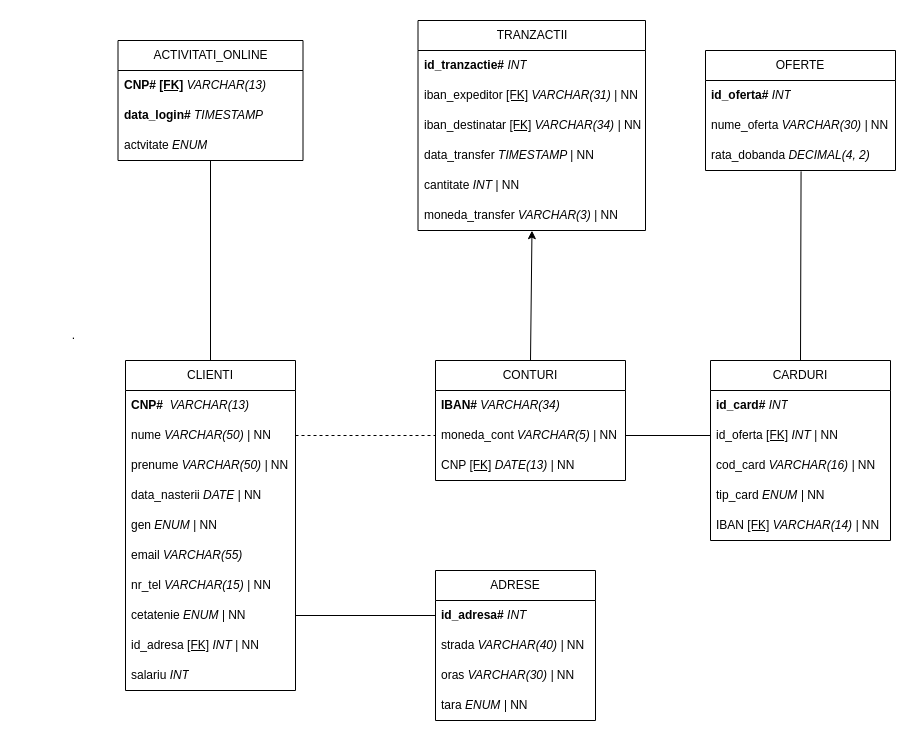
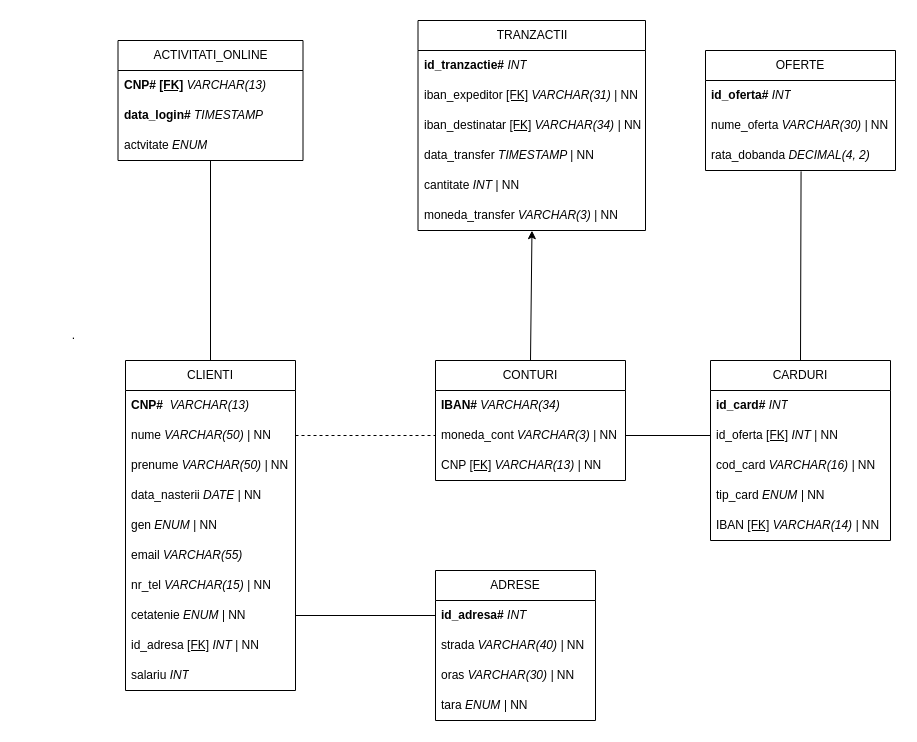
- <mxCell id="24" value="moneda_cont &lt;i&gt;VARCHAR(5) | &lt;/i&gt;NN" style="text;strokeColor=none;fillColor=none;align=left;verticalAlign=middle;spacingLeft=4;spacingRight=4;overflow=hidden;points=[[0,0.5],[1,0.5]];portConstraint=eastwest;rotatable=0;whiteSpace=wrap;html=1;" vertex="1" parent="22"><mxGeometry y="60" width="190" height="30" as="geometry" /></mxCell>
+ <mxCell id="24" value="moneda_cont &lt;i&gt;VARCHAR(3) | &lt;/i&gt;NN" style="text;strokeColor=none;fillColor=none;align=left;verticalAlign=middle;spacingLeft=4;spacingRight=4;overflow=hidden;points=[[0,0.5],[1,0.5]];portConstraint=eastwest;rotatable=0;whiteSpace=wrap;html=1;" vertex="1" parent="22"><mxGeometry y="60" width="190" height="30" as="geometry" /></mxCell>
- <mxCell id="25" value="CNP &lt;u&gt;[FK]&lt;/u&gt;&amp;nbsp;&lt;i&gt;DATE(13) | &lt;/i&gt;NN" style="text;strokeColor=none;fillColor=none;align=left;verticalAlign=middle;spacingLeft=4;spacingRight=4;overflow=hidden;points=[[0,0.5],[1,0.5]];portConstraint=eastwest;rotatable=0;whiteSpace=wrap;html=1;" vertex="1" parent="22"><mxGeometry y="90" width="190" height="30" as="geometry" /></mxCell>
+ <mxCell id="25" value="CNP &lt;u&gt;[FK]&lt;/u&gt;&amp;nbsp;&lt;i&gt;VARCHAR(13) | &lt;/i&gt;NN" style="text;strokeColor=none;fillColor=none;align=left;verticalAlign=middle;spacingLeft=4;spacingRight=4;overflow=hidden;points=[[0,0.5],[1,0.5]];portConstraint=eastwest;rotatable=0;whiteSpace=wrap;html=1;" vertex="1" parent="22"><mxGeometry y="90" width="190" height="30" as="geometry" /></mxCell>
